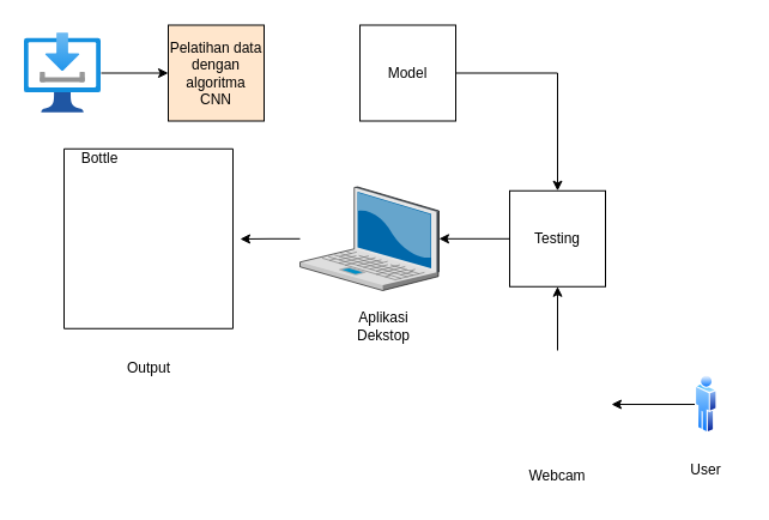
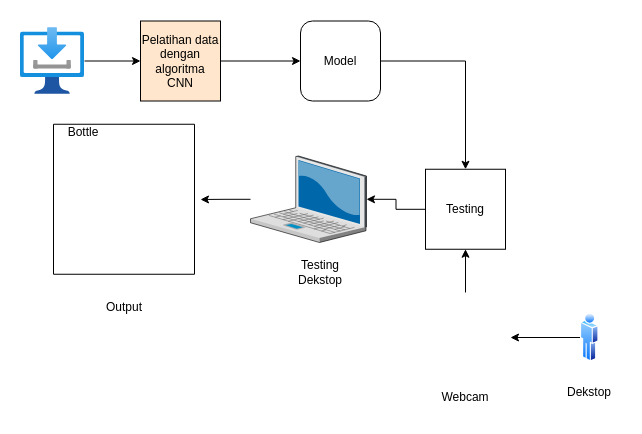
+ <mxCell id="4" value="" style="edgeStyle=orthogonalEdgeStyle;rounded=0;orthogonalLoop=1;jettySize=auto;html=1;" edge="1" parent="1" source="5" target="7"><mxGeometry relative="1" as="geometry" /></mxCell>
- <mxCell id="7" value="Model" style="whiteSpace=wrap;html=1;aspect=fixed;" vertex="1" parent="1"><mxGeometry x="300" y="20.5" width="80" height="80" as="geometry" /></mxCell>
+ <mxCell id="7" value="Model" style="whiteSpace=wrap;html=1;aspect=fixed;rounded=1;" vertex="1" parent="1"><mxGeometry x="300" y="20.5" width="80" height="80" as="geometry" /></mxCell>
- <mxCell id="9" value="Testing" style="whiteSpace=wrap;html=1;aspect=fixed;" vertex="1" parent="1"><mxGeometry x="425" y="158.75" width="80" height="80" as="geometry" /></mxCell>
+ <mxCell id="9" value="Testing" style="whiteSpace=wrap;html=1;aspect=fixed;" vertex="1" parent="1"><mxGeometry x="425" y="168.75" width="80" height="80" as="geometry" /></mxCell>
- <mxCell id="20" value="Aplikasi Dekstop" style="text;html=1;strokeColor=none;fillColor=none;align=center;verticalAlign=middle;whiteSpace=wrap;rounded=0;" vertex="1" parent="1"><mxGeometry x="290" y="257" width="60" height="30" as="geometry" /></mxCell>
+ <mxCell id="20" value="Testing Dekstop" style="text;html=1;strokeColor=none;fillColor=none;align=center;verticalAlign=middle;whiteSpace=wrap;rounded=0;" vertex="1" parent="1"><mxGeometry x="290" y="257" width="60" height="30" as="geometry" /></mxCell>
- <mxCell id="22" value="User" style="text;html=1;strokeColor=none;fillColor=none;align=center;verticalAlign=middle;whiteSpace=wrap;rounded=0;" vertex="1" parent="1"><mxGeometry x="559.25" y="377" width="60" height="30" as="geometry" /></mxCell>
+ <mxCell id="22" value="Dekstop" style="text;html=1;strokeColor=none;fillColor=none;align=center;verticalAlign=middle;whiteSpace=wrap;rounded=0;" vertex="1" parent="1"><mxGeometry x="559.25" y="377" width="60" height="30" as="geometry" /></mxCell>
